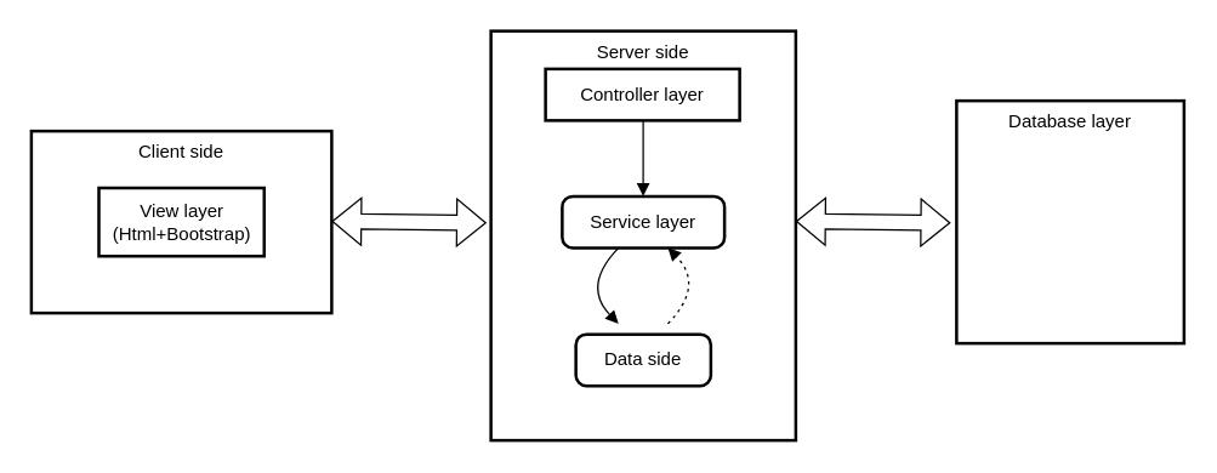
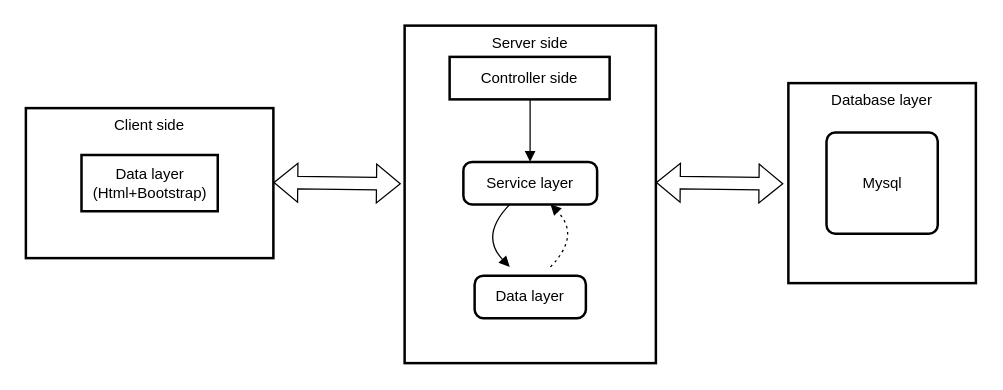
- <mxCell id="4" value="Controller layer" style="whiteSpace=wrap;strokeWidth=2;" parent="1" vertex="1"><mxGeometry x="359" y="45" width="128" height="34" as="geometry" /></mxCell>
+ <mxCell id="4" value="Controller side" style="whiteSpace=wrap;strokeWidth=2;" parent="1" vertex="1"><mxGeometry x="359" y="45" width="128" height="34" as="geometry" /></mxCell>
- <mxCell id="8" value="View layer&#10;(Html+Bootstrap)" style="whiteSpace=wrap;strokeWidth=2;" parent="1" vertex="1"><mxGeometry x="64.5" y="123.5" width="109" height="45" as="geometry" /></mxCell>
+ <mxCell id="8" value="Data layer&#10;(Html+Bootstrap)" style="whiteSpace=wrap;strokeWidth=2;" parent="1" vertex="1"><mxGeometry x="64.5" y="123.5" width="109" height="45" as="geometry" /></mxCell>
+ <mxCell id="13" value="Mysql" style="rounded=1;absoluteArcSize=1;arcSize=14;whiteSpace=wrap;strokeWidth=2;" vertex="1" parent="1"><mxGeometry x="660.5" y="105.5" width="89" height="81" as="geometry" /></mxCell>
- <mxCell id="5" value="Data side" style="rounded=1;absoluteArcSize=1;arcSize=14;whiteSpace=wrap;strokeWidth=2;" parent="1" vertex="1"><mxGeometry x="379" y="220" width="89" height="34" as="geometry" /></mxCell>
+ <mxCell id="5" value="Data layer" style="rounded=1;absoluteArcSize=1;arcSize=14;whiteSpace=wrap;strokeWidth=2;" parent="1" vertex="1"><mxGeometry x="379" y="220" width="89" height="34" as="geometry" /></mxCell>
